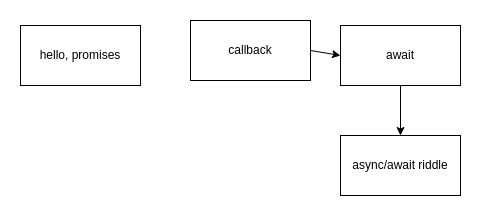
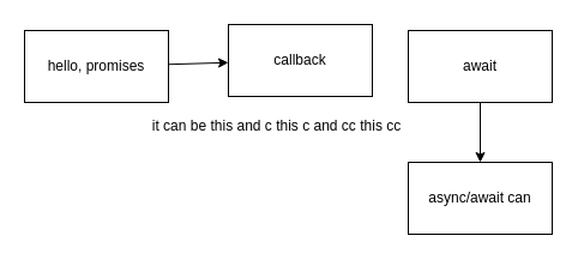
- <mxCell id="5" value="" style="edgeStyle=none;html=1;exitX=1;exitY=0.5;exitDx=0;exitDy=0;entryX=0;entryY=0.5;entryDx=0;entryDy=0;" edge="1" parent="1" source="2" target="7"><mxGeometry relative="1" as="geometry"><mxPoint x="310" y="85" as="targetPoint" /></mxGeometry></mxCell>
+ <mxCell id="3" value="" style="edgeStyle=none;html=1;" edge="1" parent="1" source="4" target="2"><mxGeometry relative="1" as="geometry" /></mxCell>
+ <mxCell id="9" value="it can be this and c this c and cc this cc" style="text;html=1;align=center;verticalAlign=middle;resizable=0;points=[];autosize=1;strokeColor=none;fillColor=none;" vertex="1" parent="1"><mxGeometry x="115" y="90" width="230" height="30" as="geometry" /></mxCell>
- <mxCell id="8" value="async/await riddle" style="whiteSpace=wrap;html=1;rounded=0;" vertex="1" parent="1"><mxGeometry x="340" y="135" width="120" height="60" as="geometry" /></mxCell>
+ <mxCell id="8" value="async/await can" style="whiteSpace=wrap;html=1;rounded=0;" vertex="1" parent="1"><mxGeometry x="340" y="135" width="120" height="60" as="geometry" /></mxCell>
